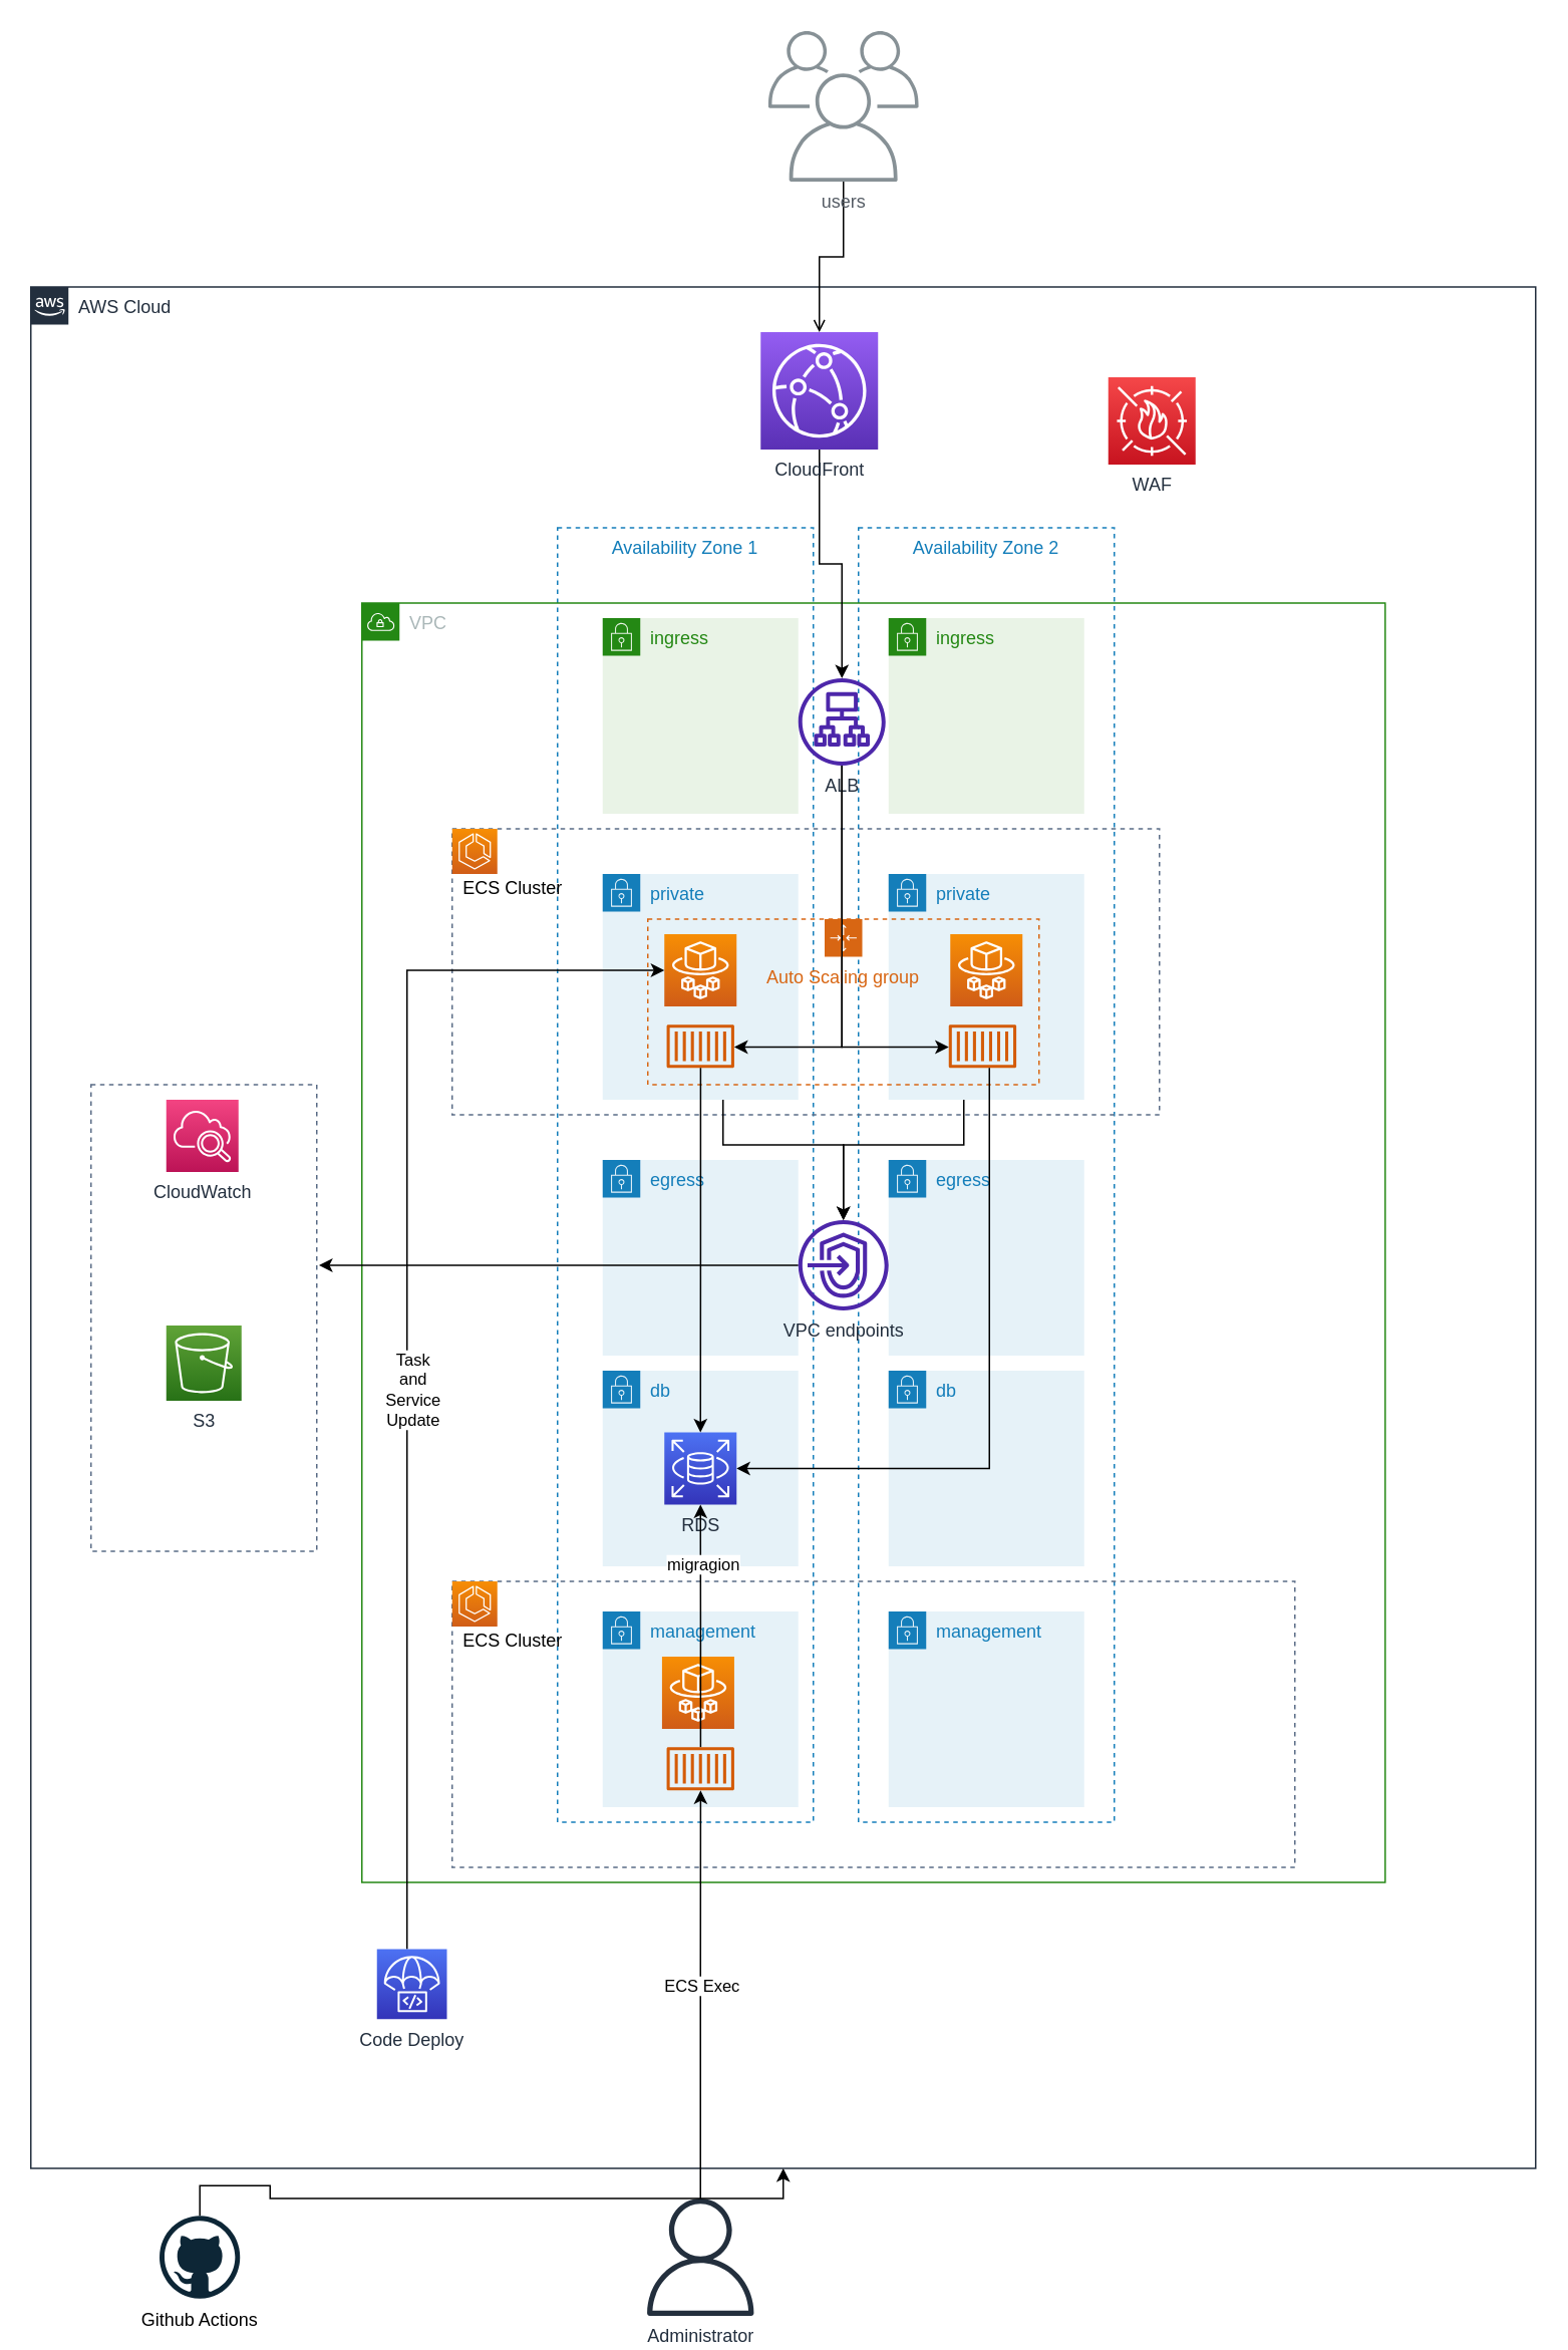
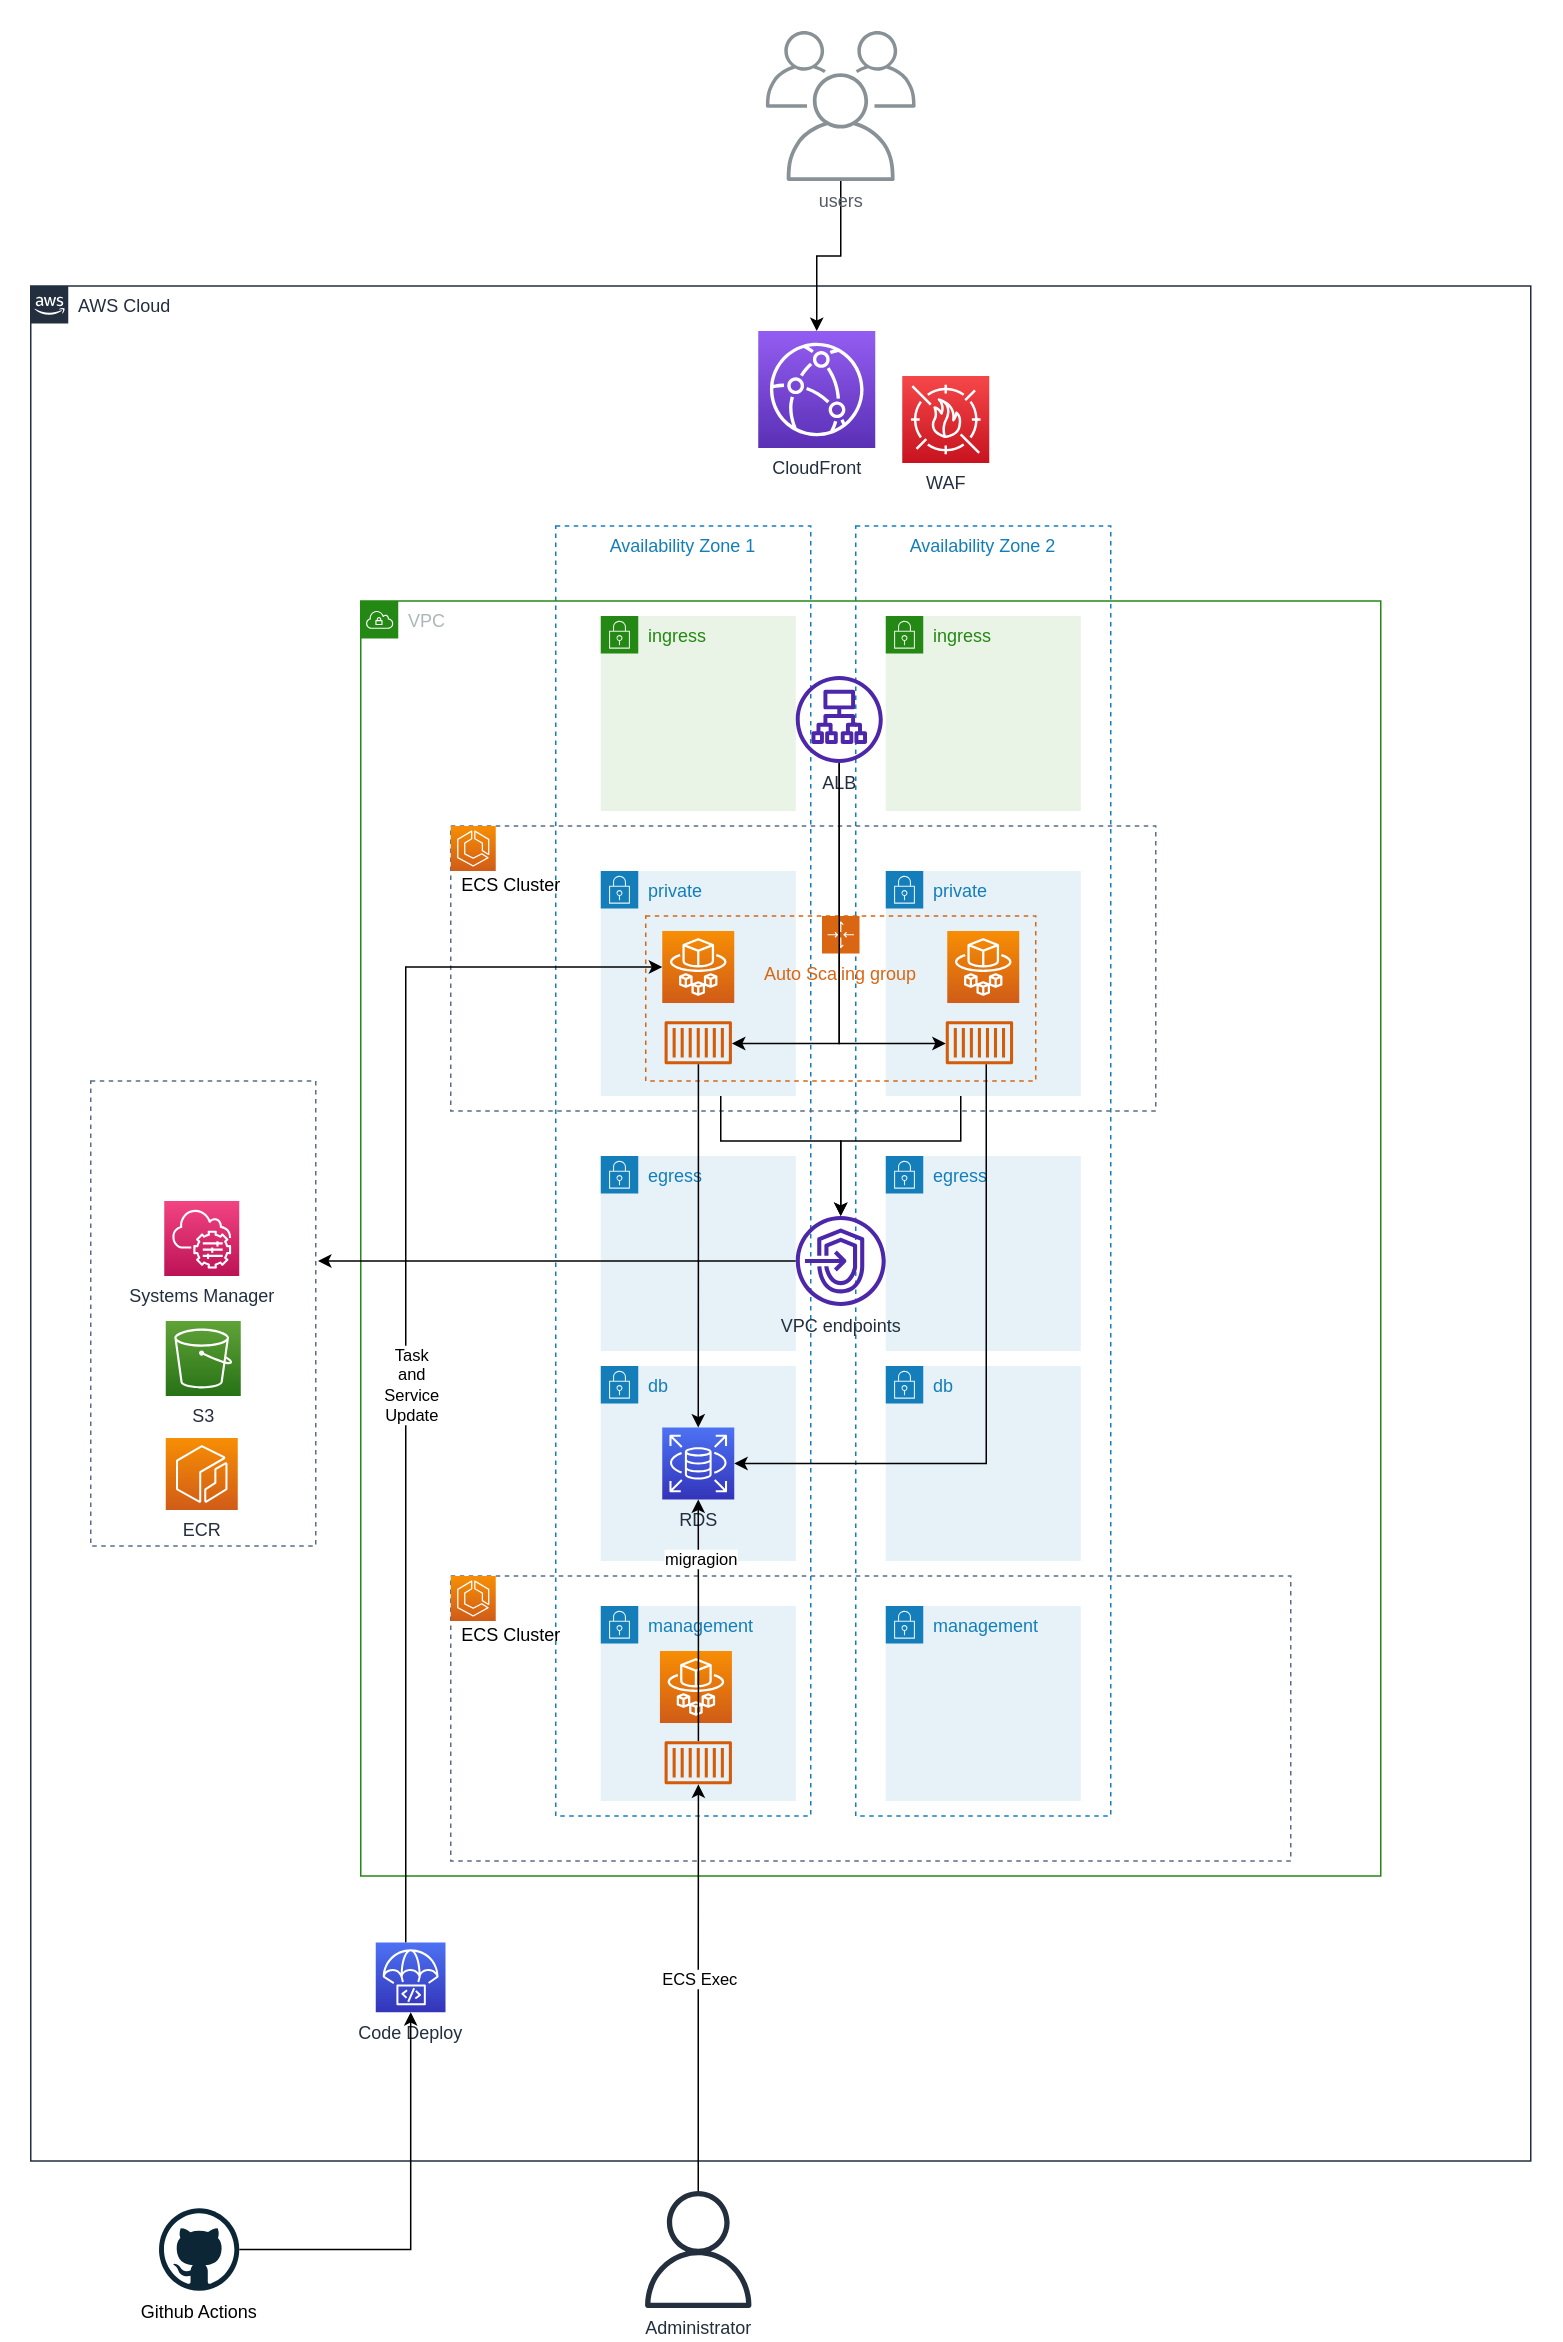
- <mxCell id="50" style="edgeStyle=orthogonalEdgeStyle;rounded=0;orthogonalLoop=1;jettySize=auto;html=1;endArrow=open;" edge="1" parent="1" source="51" target="34"><mxGeometry relative="1" as="geometry" /></mxCell>
+ <mxCell id="50" style="edgeStyle=orthogonalEdgeStyle;rounded=0;orthogonalLoop=1;jettySize=auto;html=1;" edge="1" parent="1" source="51" target="34"><mxGeometry relative="1" as="geometry" /></mxCell>
- <mxCell id="35" value="WAF" style="sketch=0;points=[[0,0,0],[0.25,0,0],[0.5,0,0],[0.75,0,0],[1,0,0],[0,1,0],[0.25,1,0],[0.5,1,0],[0.75,1,0],[1,1,0],[0,0.25,0],[0,0.5,0],[0,0.75,0],[1,0.25,0],[1,0.5,0],[1,0.75,0]];outlineConnect=0;fontColor=#232F3E;gradientColor=#F54749;gradientDirection=north;fillColor=#C7131F;strokeColor=#ffffff;dashed=0;verticalLabelPosition=bottom;verticalAlign=top;align=center;html=1;fontSize=12;fontStyle=0;aspect=fixed;shape=mxgraph.aws4.resourceIcon;resIcon=mxgraph.aws4.waf;" parent="1" vertex="1"><mxGeometry x="736" y="250" width="58" height="58" as="geometry" /></mxCell>
+ <mxCell id="35" value="WAF" style="sketch=0;points=[[0,0,0],[0.25,0,0],[0.5,0,0],[0.75,0,0],[1,0,0],[0,1,0],[0.25,1,0],[0.5,1,0],[0.75,1,0],[1,1,0],[0,0.25,0],[0,0.5,0],[0,0.75,0],[1,0.25,0],[1,0.5,0],[1,0.75,0]];outlineConnect=0;fontColor=#232F3E;gradientColor=#F54749;gradientDirection=north;fillColor=#C7131F;strokeColor=#ffffff;dashed=0;verticalLabelPosition=bottom;verticalAlign=top;align=center;html=1;fontSize=12;fontStyle=0;aspect=fixed;shape=mxgraph.aws4.resourceIcon;resIcon=mxgraph.aws4.waf;" parent="1" vertex="1"><mxGeometry x="601" y="250" width="58" height="58" as="geometry" /></mxCell>
- <mxCell id="33" style="edgeStyle=orthogonalEdgeStyle;rounded=0;orthogonalLoop=1;jettySize=auto;html=1;" edge="1" parent="1" source="34" target="21"><mxGeometry relative="1" as="geometry" /></mxCell>
- <mxCell id="39" value="CloudWatch" style="sketch=0;points=[[0,0,0],[0.25,0,0],[0.5,0,0],[0.75,0,0],[1,0,0],[0,1,0],[0.25,1,0],[0.5,1,0],[0.75,1,0],[1,1,0],[0,0.25,0],[0,0.5,0],[0,0.75,0],[1,0.25,0],[1,0.5,0],[1,0.75,0]];points=[[0,0,0],[0.25,0,0],[0.5,0,0],[0.75,0,0],[1,0,0],[0,1,0],[0.25,1,0],[0.5,1,0],[0.75,1,0],[1,1,0],[0,0.25,0],[0,0.5,0],[0,0.75,0],[1,0.25,0],[1,0.5,0],[1,0.75,0]];outlineConnect=0;fontColor=#232F3E;gradientColor=#F34482;gradientDirection=north;fillColor=#BC1356;strokeColor=#ffffff;dashed=0;verticalLabelPosition=bottom;verticalAlign=top;align=center;html=1;fontSize=12;fontStyle=0;aspect=fixed;shape=mxgraph.aws4.resourceIcon;resIcon=mxgraph.aws4.cloudwatch_2;" vertex="1" parent="1"><mxGeometry x="110" y="730" width="48" height="48" as="geometry" /></mxCell>
+ <mxCell id="38" value="Systems Manager" style="sketch=0;points=[[0,0,0],[0.25,0,0],[0.5,0,0],[0.75,0,0],[1,0,0],[0,1,0],[0.25,1,0],[0.5,1,0],[0.75,1,0],[1,1,0],[0,0.25,0],[0,0.5,0],[0,0.75,0],[1,0.25,0],[1,0.5,0],[1,0.75,0]];points=[[0,0,0],[0.25,0,0],[0.5,0,0],[0.75,0,0],[1,0,0],[0,1,0],[0.25,1,0],[0.5,1,0],[0.75,1,0],[1,1,0],[0,0.25,0],[0,0.5,0],[0,0.75,0],[1,0.25,0],[1,0.5,0],[1,0.75,0]];outlineConnect=0;fontColor=#232F3E;gradientColor=#F34482;gradientDirection=north;fillColor=#BC1356;strokeColor=#ffffff;dashed=0;verticalLabelPosition=bottom;verticalAlign=top;align=center;html=1;fontSize=12;fontStyle=0;aspect=fixed;shape=mxgraph.aws4.resourceIcon;resIcon=mxgraph.aws4.systems_manager;" vertex="1" parent="1"><mxGeometry x="109" y="800" width="50" height="50" as="geometry" /></mxCell>
+ <mxCell id="36" value="ECR" style="sketch=0;points=[[0,0,0],[0.25,0,0],[0.5,0,0],[0.75,0,0],[1,0,0],[0,1,0],[0.25,1,0],[0.5,1,0],[0.75,1,0],[1,1,0],[0,0.25,0],[0,0.5,0],[0,0.75,0],[1,0.25,0],[1,0.5,0],[1,0.75,0]];outlineConnect=0;fontColor=#232F3E;gradientColor=#F78E04;gradientDirection=north;fillColor=#D05C17;strokeColor=#ffffff;dashed=0;verticalLabelPosition=bottom;verticalAlign=top;align=center;html=1;fontSize=12;fontStyle=0;aspect=fixed;shape=mxgraph.aws4.resourceIcon;resIcon=mxgraph.aws4.ecr;" parent="1" vertex="1"><mxGeometry x="110" y="958" width="48" height="48" as="geometry" /></mxCell>
- <mxCell id="57" style="edgeStyle=orthogonalEdgeStyle;rounded=0;orthogonalLoop=1;jettySize=auto;html=1;" edge="1" parent="1" source="58" target="13"><mxGeometry relative="1" as="geometry" /></mxCell>
+ <mxCell id="57" style="edgeStyle=orthogonalEdgeStyle;rounded=0;orthogonalLoop=1;jettySize=auto;html=1;" edge="1" parent="1" source="58" target="45"><mxGeometry relative="1" as="geometry" /></mxCell>
